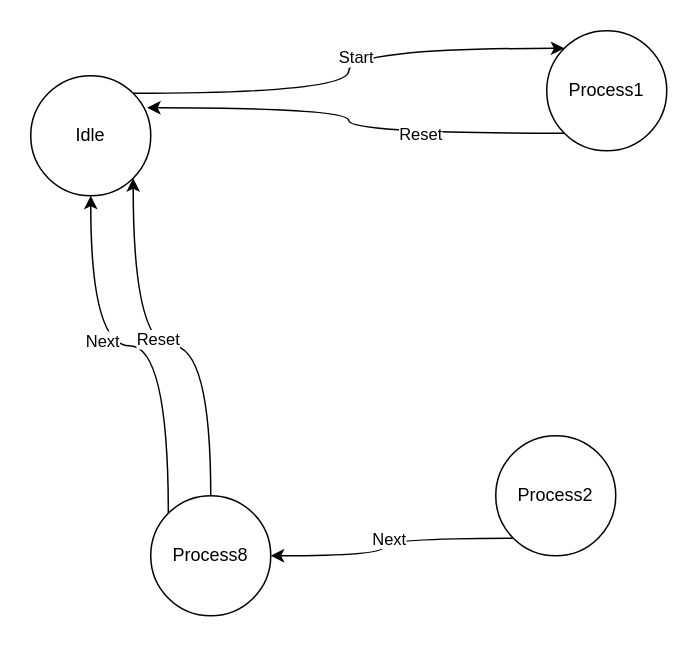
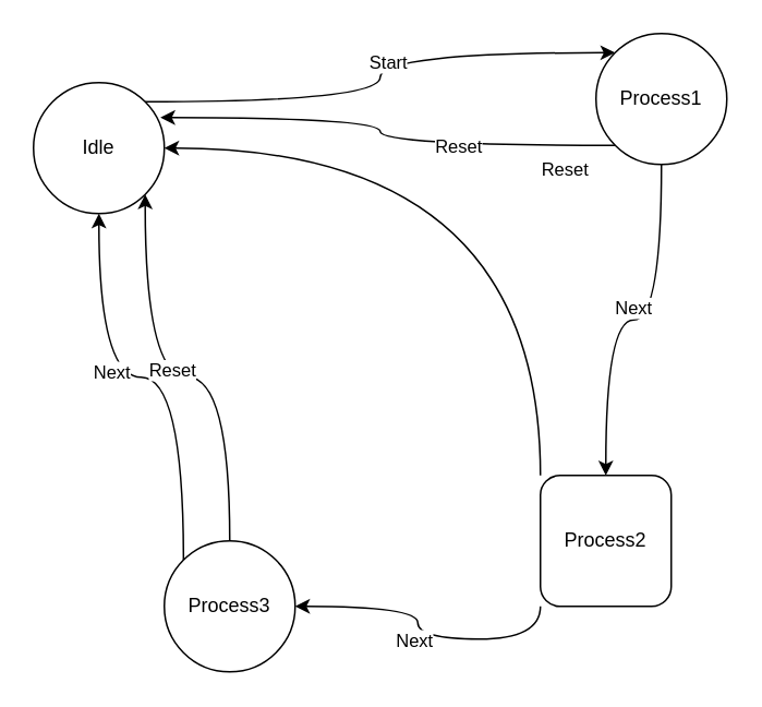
+ <mxCell id="10" style="edgeStyle=orthogonalEdgeStyle;curved=1;rounded=0;orthogonalLoop=1;jettySize=auto;html=1;exitX=0;exitY=0;exitDx=0;exitDy=0;entryX=1;entryY=0.5;entryDx=0;entryDy=0;" edge="1" parent="1" source="12" target="4"><mxGeometry relative="1" as="geometry" /></mxCell>
+ <mxCell id="11" value="Reset" style="edgeLabel;html=1;align=center;verticalAlign=middle;resizable=0;points=[];" vertex="1" connectable="0" parent="10"><mxGeometry x="-0.126" y="-14" relative="1" as="geometry"><mxPoint as="offset" /></mxGeometry></mxCell>
+ <mxCell id="5" style="edgeStyle=orthogonalEdgeStyle;curved=1;rounded=0;orthogonalLoop=1;jettySize=auto;html=1;exitX=0.5;exitY=1;exitDx=0;exitDy=0;" edge="1" parent="1" source="7" target="12"><mxGeometry relative="1" as="geometry" /></mxCell>
+ <mxCell id="6" value="Next" style="edgeLabel;html=1;align=center;verticalAlign=middle;resizable=0;points=[];" vertex="1" connectable="0" parent="5"><mxGeometry x="0.011" y="-8" relative="1" as="geometry"><mxPoint as="offset" /></mxGeometry></mxCell>
- <mxCell id="12" value="Process2" style="ellipse;whiteSpace=wrap;html=1;aspect=fixed;" vertex="1" parent="1"><mxGeometry x="330" y="290" width="80" height="80" as="geometry" /></mxCell>
+ <mxCell id="12" value="Process2" style="whiteSpace=wrap;html=1;aspect=fixed;rounded=1;" vertex="1" parent="1"><mxGeometry x="330" y="290" width="80" height="80" as="geometry" /></mxCell>
- <mxCell id="17" value="Process8" style="ellipse;whiteSpace=wrap;html=1;aspect=fixed;" vertex="1" parent="1"><mxGeometry x="100" y="330" width="80" height="80" as="geometry" /></mxCell>
+ <mxCell id="17" value="Process3" style="ellipse;whiteSpace=wrap;html=1;aspect=fixed;" vertex="1" parent="1"><mxGeometry x="100" y="330" width="80" height="80" as="geometry" /></mxCell>
